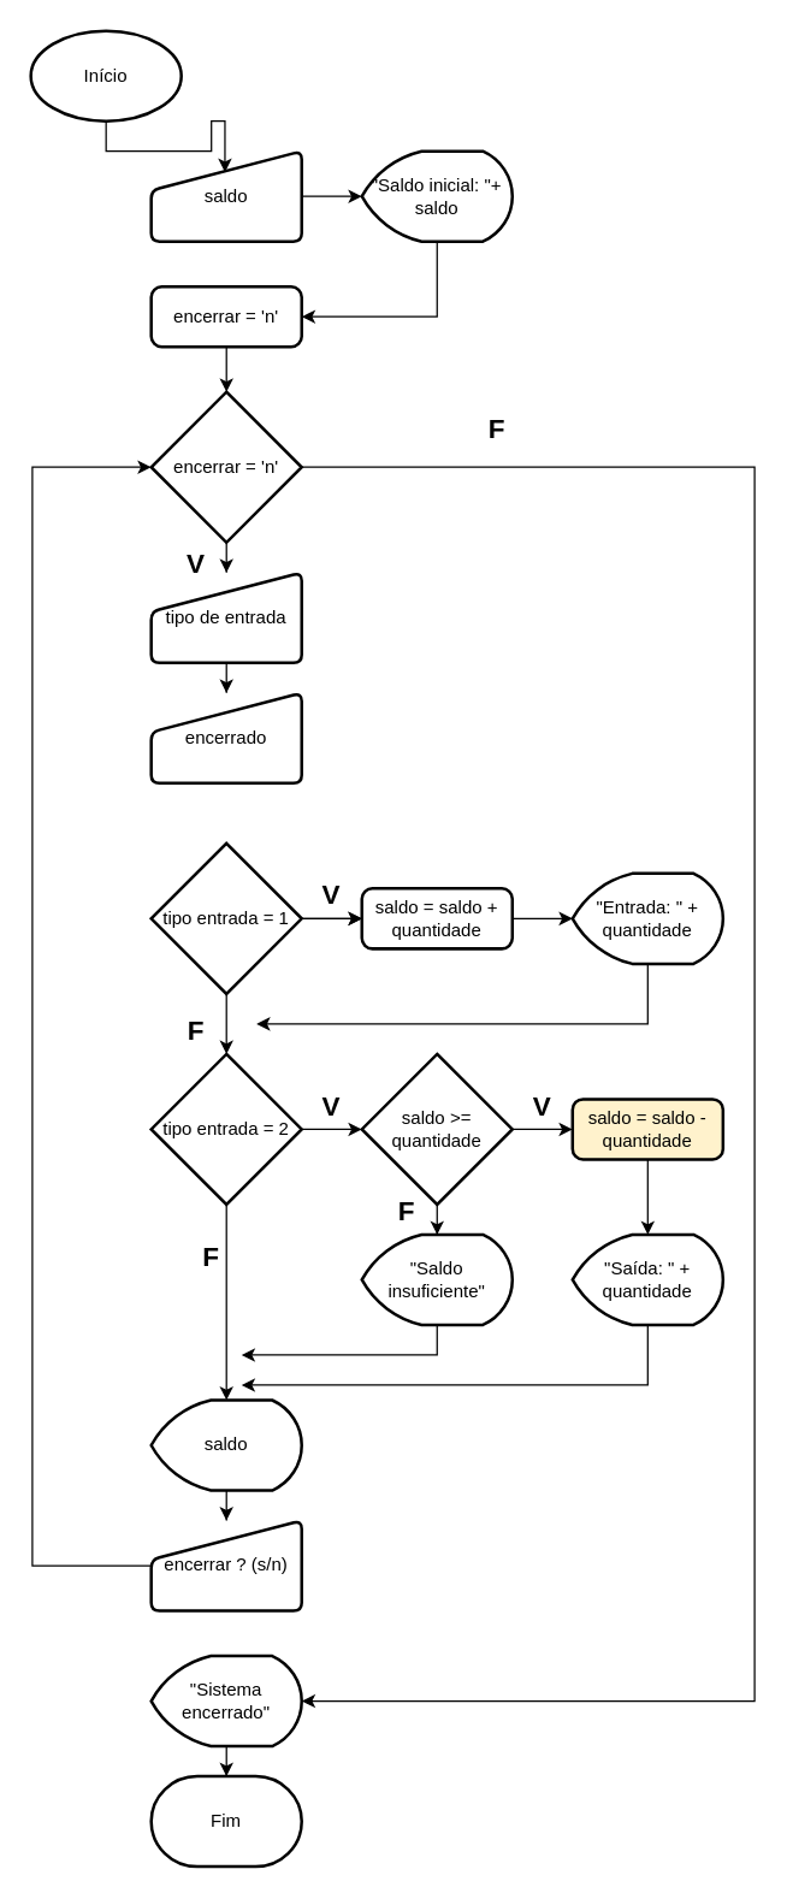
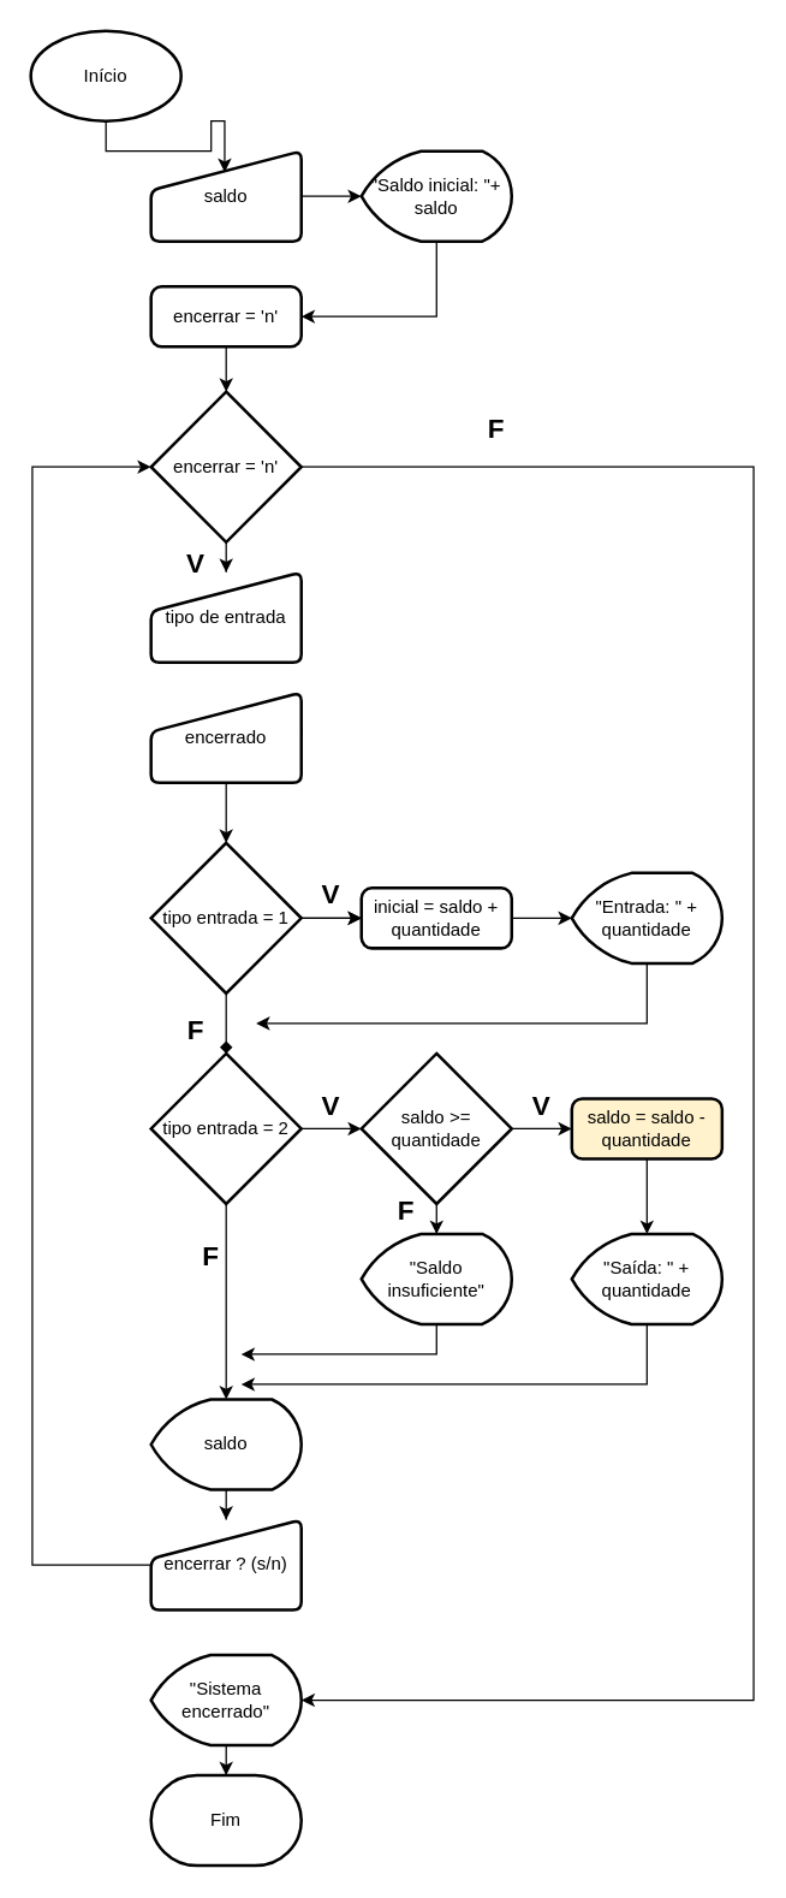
- <mxCell id="13" style="edgeStyle=orthogonalEdgeStyle;rounded=0;orthogonalLoop=1;jettySize=auto;html=1;exitX=0.5;exitY=1;exitDx=0;exitDy=0;" edge="1" parent="1" source="14" target="16"><mxGeometry relative="1" as="geometry" /></mxCell>
+ <mxCell id="15" style="edgeStyle=orthogonalEdgeStyle;rounded=0;orthogonalLoop=1;jettySize=auto;html=1;exitX=0.5;exitY=1;exitDx=0;exitDy=0;" edge="1" parent="1" source="16" target="20"><mxGeometry relative="1" as="geometry" /></mxCell>
- <mxCell id="25" value="saldo = saldo + quantidade" style="rounded=1;whiteSpace=wrap;html=1;absoluteArcSize=1;arcSize=14;strokeWidth=2;" vertex="1" parent="1"><mxGeometry x="240" y="590" width="100" height="40" as="geometry" /></mxCell>
+ <mxCell id="25" value="inicial = saldo + quantidade" style="rounded=1;whiteSpace=wrap;html=1;absoluteArcSize=1;arcSize=14;strokeWidth=2;" vertex="1" parent="1"><mxGeometry x="240" y="590" width="100" height="40" as="geometry" /></mxCell>
- <mxCell id="17" style="edgeStyle=orthogonalEdgeStyle;rounded=0;orthogonalLoop=1;jettySize=auto;html=1;exitX=0.5;exitY=1;exitDx=0;exitDy=0;exitPerimeter=0;" edge="1" parent="1" source="20" target="23"><mxGeometry relative="1" as="geometry" /></mxCell>
+ <mxCell id="17" style="edgeStyle=orthogonalEdgeStyle;rounded=0;orthogonalLoop=1;jettySize=auto;html=1;exitX=0.5;exitY=1;exitDx=0;exitDy=0;exitPerimeter=0;endArrow=diamond;" edge="1" parent="1" source="20" target="23"><mxGeometry relative="1" as="geometry" /></mxCell>
